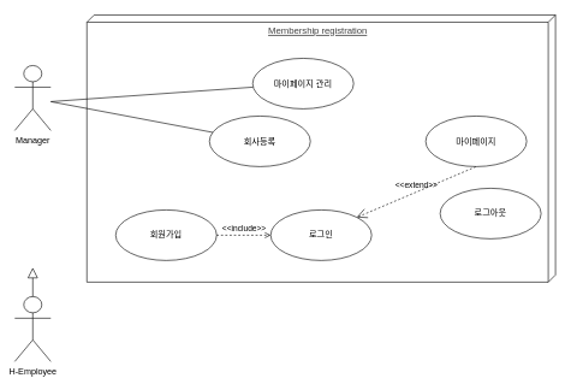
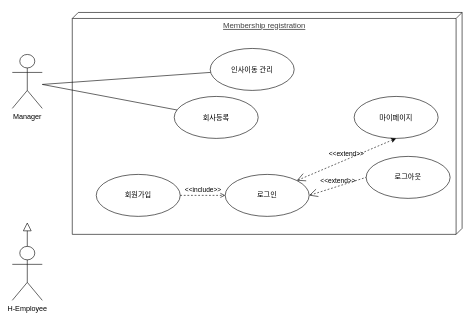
- <mxCell id="15" value="마이페이지 관리" style="ellipse;whiteSpace=wrap;html=1;" vertex="1" parent="1"><mxGeometry x="350" y="80" width="140" height="70" as="geometry" /></mxCell>
+ <mxCell id="15" value="인사이동 관리" style="ellipse;whiteSpace=wrap;html=1;" vertex="1" parent="1"><mxGeometry x="350" y="80" width="140" height="70" as="geometry" /></mxCell>
- <mxCell id="11" value="&amp;lt;&amp;lt;extend&amp;gt;&amp;gt;" style="edgeStyle=none;html=1;startArrow=open;endArrow=none;startSize=12;verticalAlign=bottom;dashed=1;labelBackgroundColor=none;rounded=0;entryX=0.5;entryY=1;entryDx=0;entryDy=0;exitX=1;exitY=0;exitDx=0;exitDy=0;" edge="1" parent="1" source="4" target="7"><mxGeometry width="160" relative="1" as="geometry"><mxPoint x="420" y="220" as="sourcePoint" /><mxPoint x="580" y="220" as="targetPoint" /></mxGeometry></mxCell>
+ <mxCell id="11" value="&amp;lt;&amp;lt;extend&amp;gt;&amp;gt;" style="edgeStyle=none;html=1;startArrow=open;endArrow=classic;startSize=12;verticalAlign=bottom;dashed=1;labelBackgroundColor=none;rounded=0;entryX=0.5;entryY=1;entryDx=0;entryDy=0;exitX=1;exitY=0;exitDx=0;exitDy=0;" edge="1" parent="1" source="4" target="7"><mxGeometry width="160" relative="1" as="geometry"><mxPoint x="420" y="220" as="sourcePoint" /><mxPoint x="580" y="220" as="targetPoint" /></mxGeometry></mxCell>
+ <mxCell id="12" value="&amp;lt;&amp;lt;extend&amp;gt;&amp;gt;" style="edgeStyle=none;html=1;startArrow=open;endArrow=none;startSize=12;verticalAlign=bottom;dashed=1;labelBackgroundColor=none;rounded=0;entryX=0;entryY=0.5;entryDx=0;entryDy=0;exitX=1;exitY=0.5;exitDx=0;exitDy=0;" edge="1" parent="1" source="4" target="6"><mxGeometry width="160" relative="1" as="geometry"><mxPoint x="500.005" y="290.508" as="sourcePoint" /><mxPoint x="550" y="200" as="targetPoint" /></mxGeometry></mxCell>
